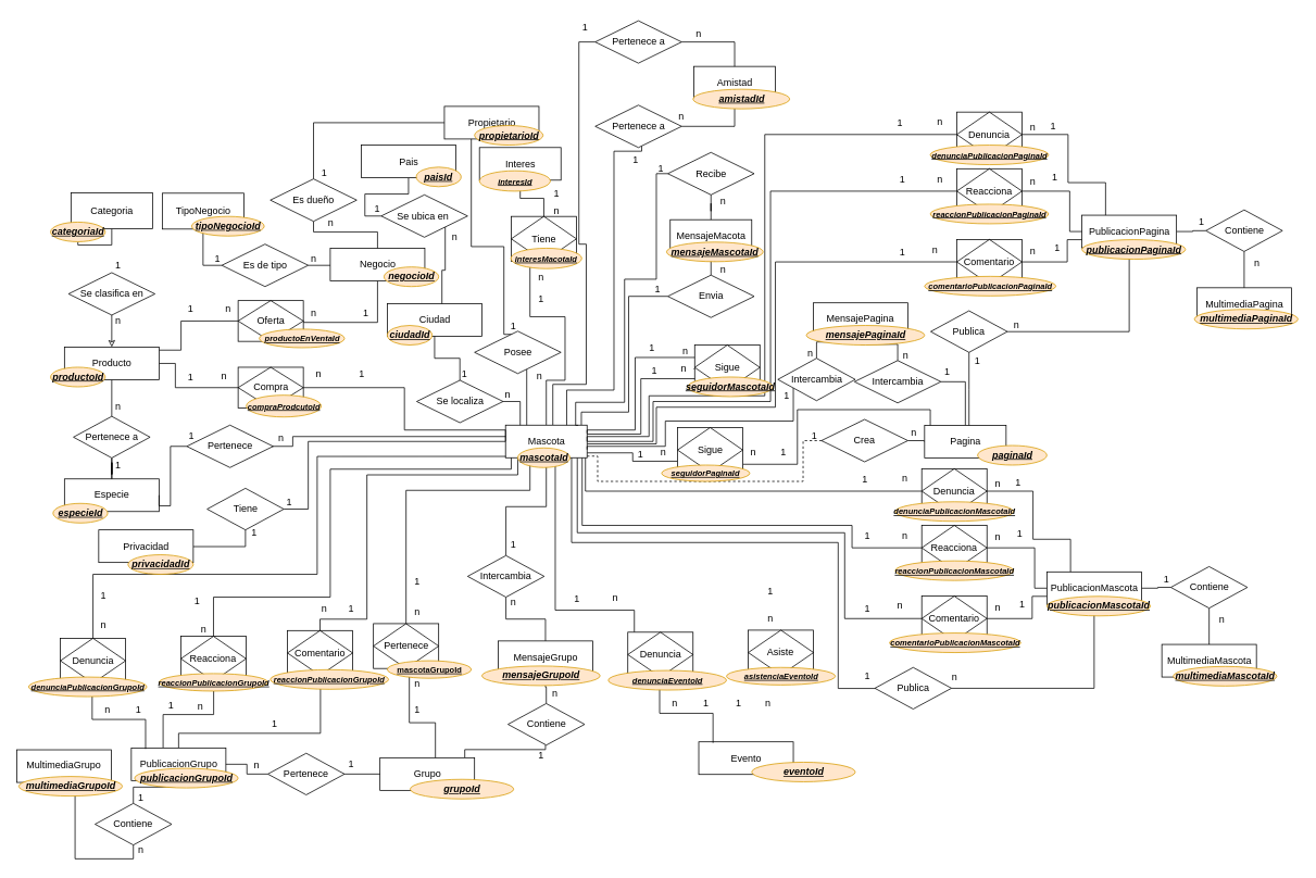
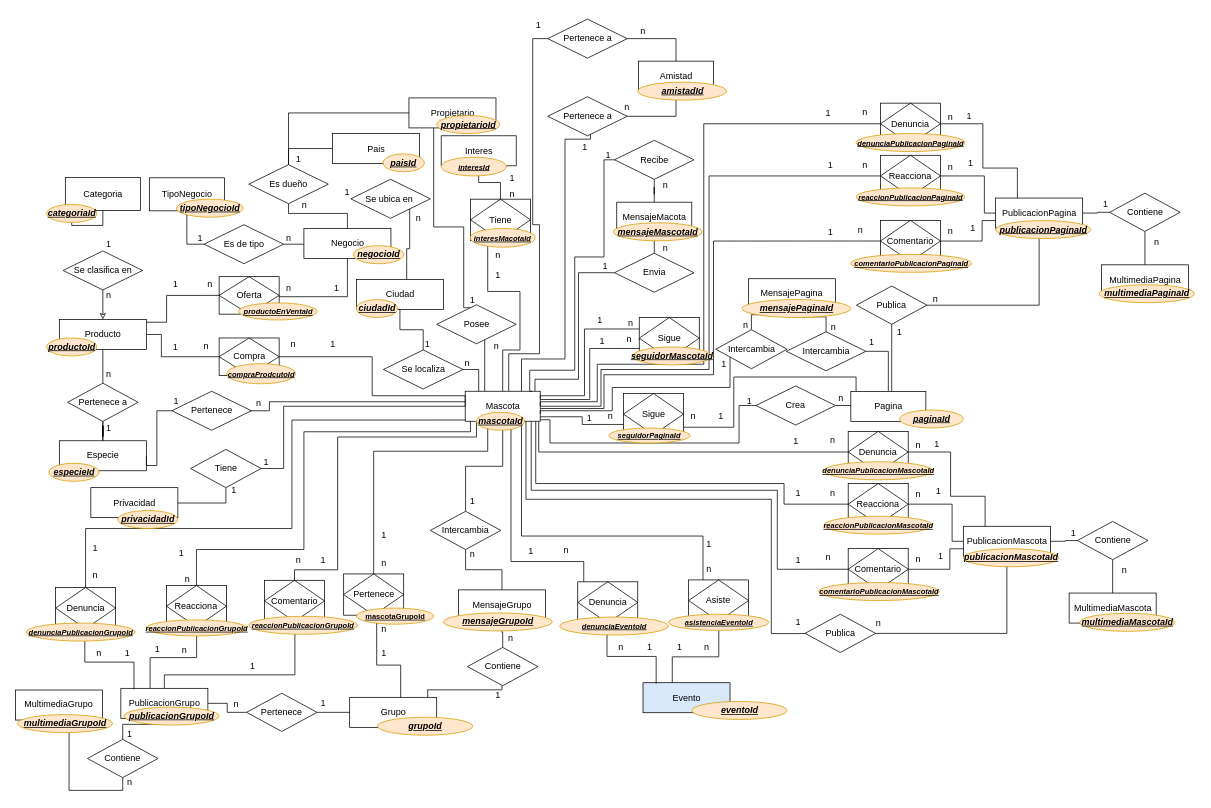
- <mxCell id="49" style="edgeStyle=orthogonalEdgeStyle;rounded=0;orthogonalLoop=1;jettySize=auto;html=1;entryX=0;entryY=0.5;entryDx=0;entryDy=0;endArrow=none;endFill=0;" edge="1" parent="1" source="50" target="53"><mxGeometry relative="1" as="geometry" /></mxCell>
+ <mxCell id="49" style="edgeStyle=orthogonalEdgeStyle;rounded=0;orthogonalLoop=1;jettySize=auto;html=1;endArrow=none;endFill=0;" edge="1" parent="1" source="50" target="81"><mxGeometry relative="1" as="geometry" /></mxCell>
- <mxCell id="7" style="edgeStyle=orthogonalEdgeStyle;rounded=0;orthogonalLoop=1;jettySize=auto;html=1;entryX=0;entryY=0.5;entryDx=0;entryDy=0;endArrow=none;endFill=0;dashed=1;" edge="1" parent="1" source="16" target="235"><mxGeometry relative="1" as="geometry"><Array as="points"><mxPoint x="732.5" y="559" /><mxPoint x="732.5" y="590" /><mxPoint x="984.5" y="590" /><mxPoint x="984.5" y="540" /><mxPoint x="1001.5" y="540" /></Array></mxGeometry></mxCell>
+ <mxCell id="7" style="edgeStyle=orthogonalEdgeStyle;rounded=0;orthogonalLoop=1;jettySize=auto;html=1;entryX=0;entryY=0.5;entryDx=0;entryDy=0;endArrow=none;endFill=0;" edge="1" parent="1" source="16" target="235"><mxGeometry relative="1" as="geometry"><Array as="points"><mxPoint x="732.5" y="559" /><mxPoint x="732.5" y="590" /><mxPoint x="984.5" y="590" /><mxPoint x="984.5" y="540" /><mxPoint x="1001.5" y="540" /></Array></mxGeometry></mxCell>
+ <mxCell id="146" style="edgeStyle=orthogonalEdgeStyle;rounded=0;orthogonalLoop=1;jettySize=auto;html=1;endArrow=none;endFill=0;" edge="1" parent="1" source="147" target="16"><mxGeometry relative="1" as="geometry"><Array as="points"><mxPoint x="936.5" y="714" /><mxPoint x="694.5" y="714" /></Array></mxGeometry></mxCell>
+ <mxCell id="141" style="edgeStyle=orthogonalEdgeStyle;rounded=0;orthogonalLoop=1;jettySize=auto;html=1;endArrow=none;endFill=0;" edge="1" parent="1" source="142" target="147"><mxGeometry relative="1" as="geometry"><Array as="points"><mxPoint x="895.5" y="875" /><mxPoint x="957.5" y="875" /></Array></mxGeometry></mxCell>
- <mxCell id="142" value="Evento" style="whiteSpace=wrap;html=1;align=center;" vertex="1" parent="1"><mxGeometry x="856.5" y="909.5" width="116" height="40" as="geometry" /></mxCell>
+ <mxCell id="142" value="Evento" style="whiteSpace=wrap;html=1;align=center;fillColor=#dae8fc;" vertex="1" parent="1"><mxGeometry x="856.5" y="909.5" width="116" height="40" as="geometry" /></mxCell>
